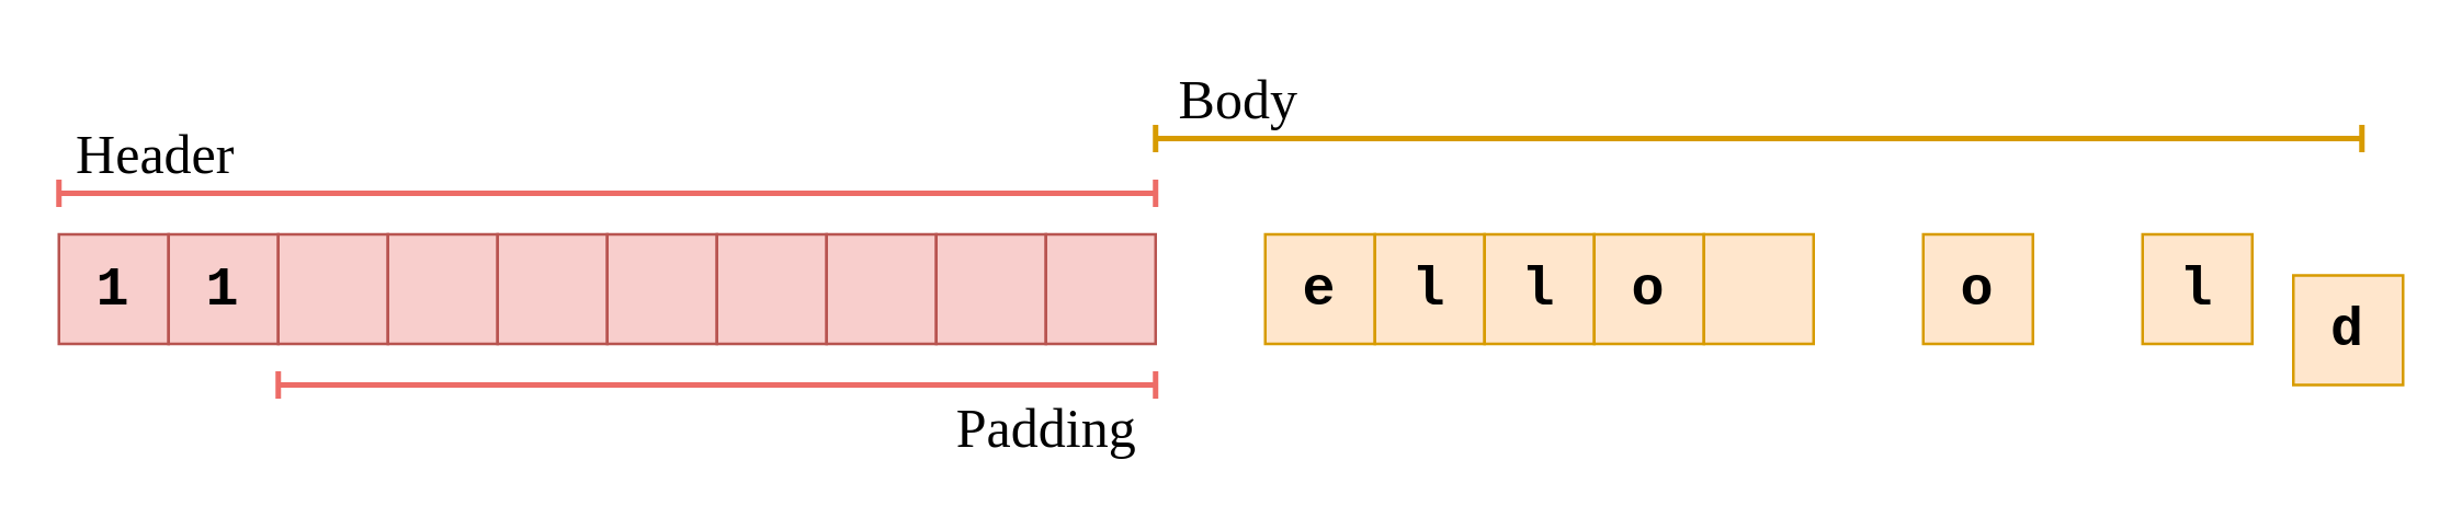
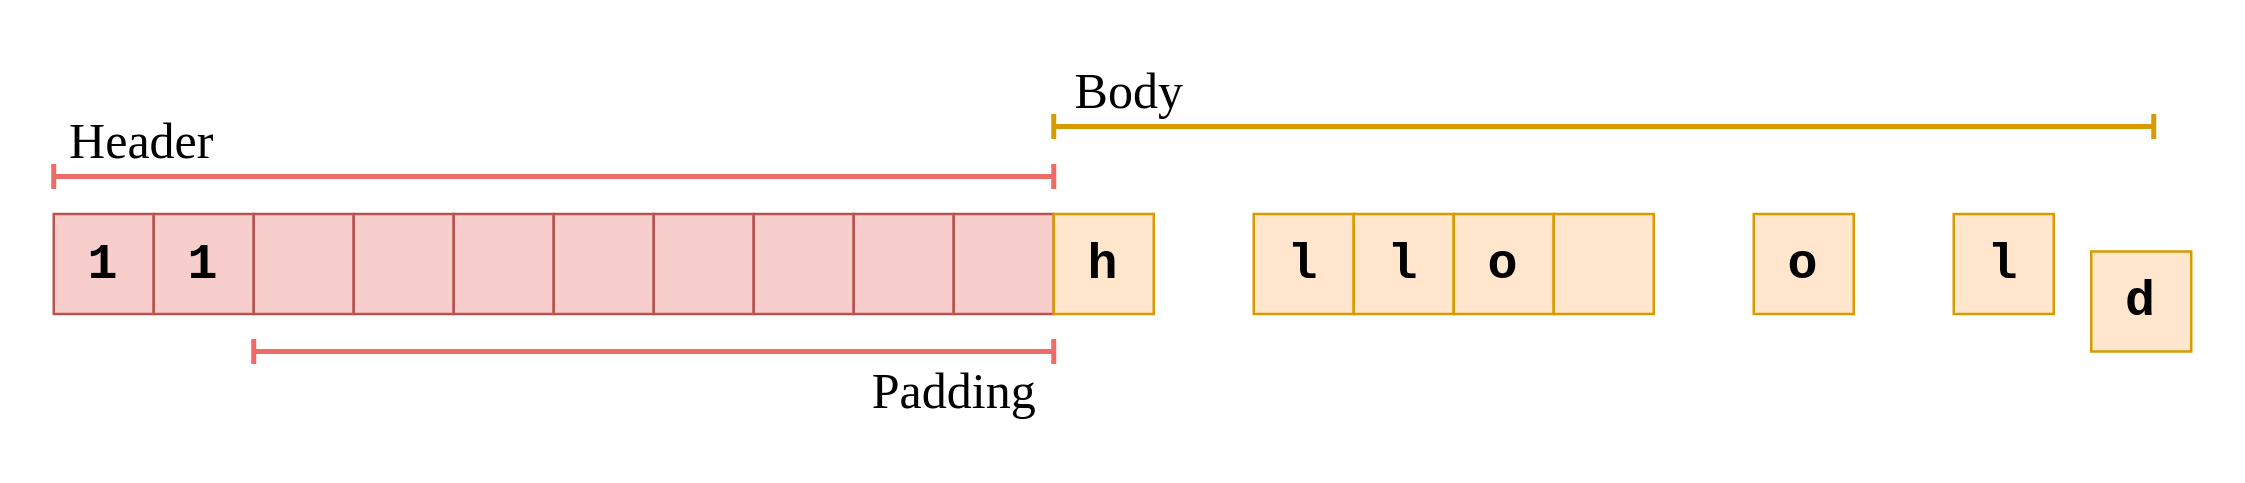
+ <mxCell id="12" value="h" style="text;html=1;strokeColor=#d79b00;fillColor=#ffe6cc;align=center;verticalAlign=middle;whiteSpace=wrap;rounded=0;fontFamily=Courier New;fontStyle=1;fontSize=20;" vertex="1" parent="1"><mxGeometry x="421" y="85" width="40" height="40" as="geometry" /></mxCell>
- <mxCell id="13" value="e" style="text;html=1;strokeColor=#d79b00;fillColor=#ffe6cc;align=center;verticalAlign=middle;whiteSpace=wrap;rounded=0;fontFamily=Courier New;fontStyle=1;fontSize=20;" vertex="1" parent="1"><mxGeometry x="461" y="85" width="40" height="40" as="geometry" /></mxCell>
